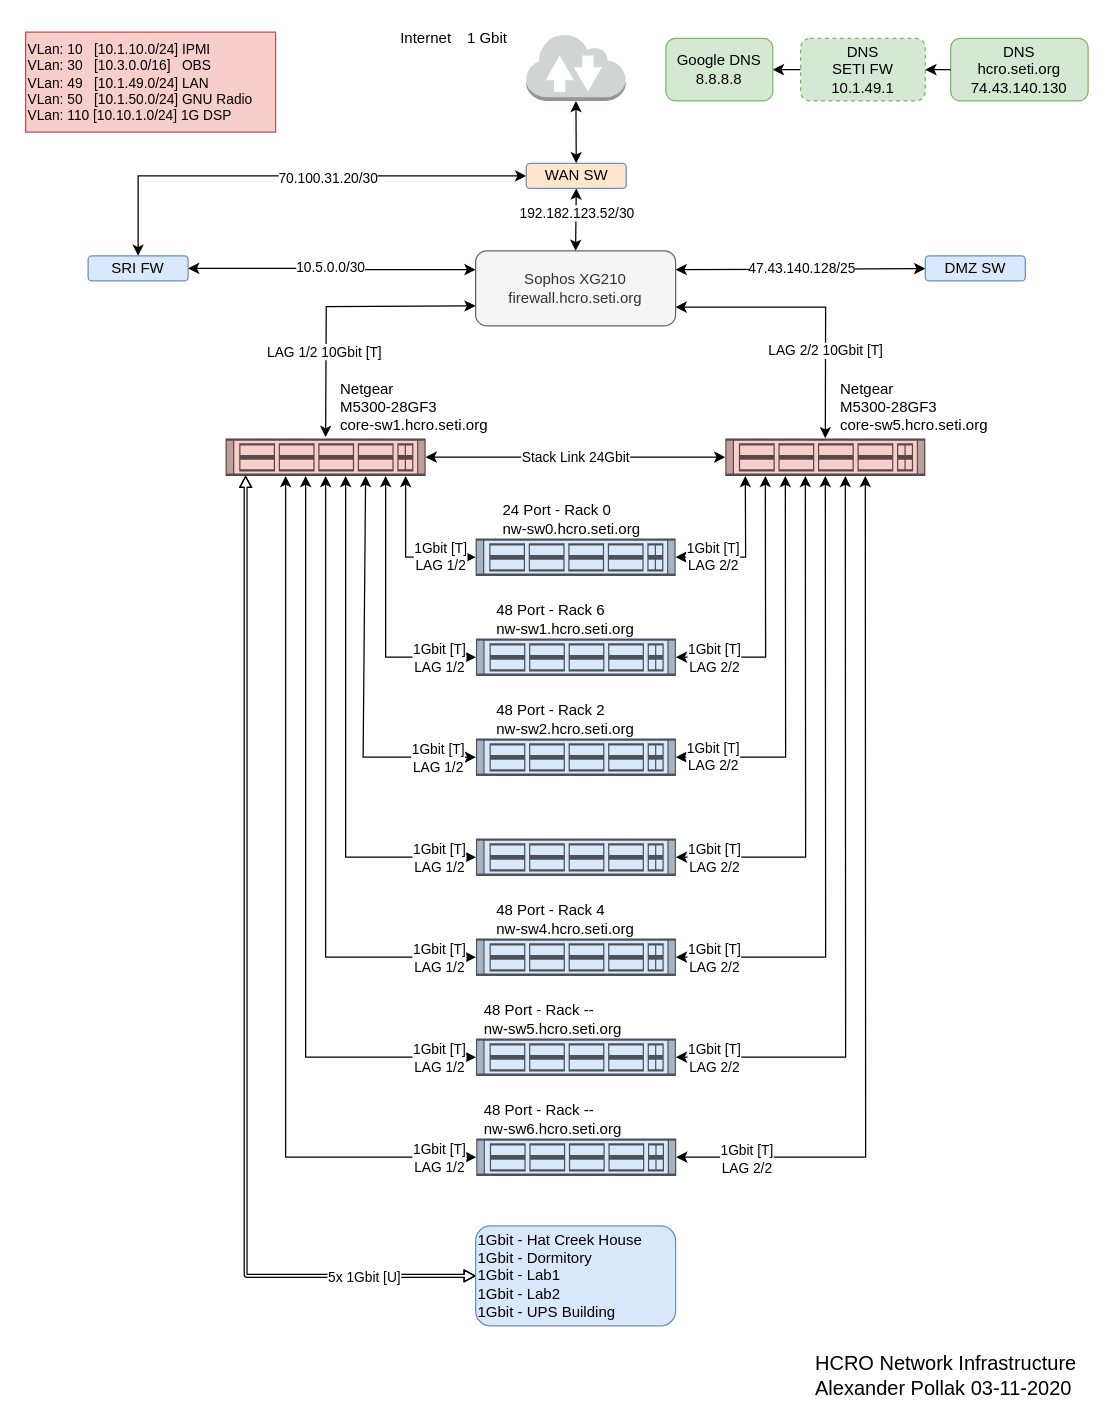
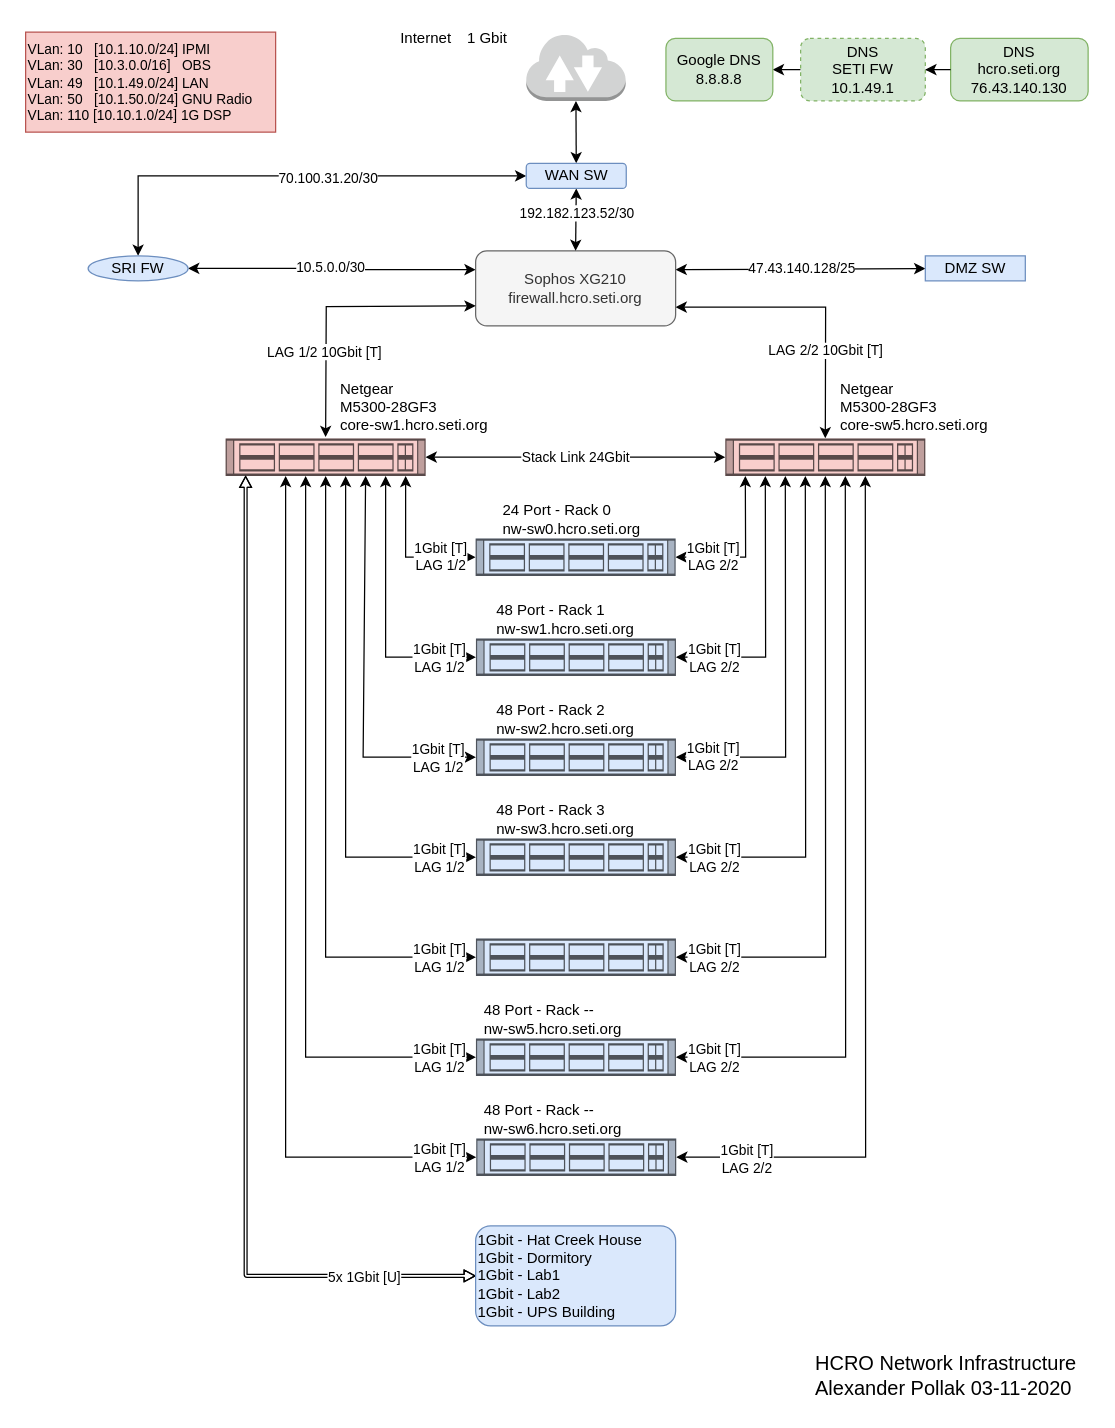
- <mxCell id="20" value="DNS&lt;br&gt;hcro.seti.org&lt;br&gt;74.43.140.130" style="rounded=1;whiteSpace=wrap;html=1;fillColor=#d5e8d4;strokeColor=#82b366;" parent="1" vertex="1"><mxGeometry x="760" y="30" width="110" height="50" as="geometry" /></mxCell>
+ <mxCell id="20" value="DNS&lt;br&gt;hcro.seti.org&lt;br&gt;76.43.140.130" style="rounded=1;whiteSpace=wrap;html=1;fillColor=#d5e8d4;strokeColor=#82b366;" parent="1" vertex="1"><mxGeometry x="760" y="30" width="110" height="50" as="geometry" /></mxCell>
- <mxCell id="75" value="WAN SW" style="rounded=1;whiteSpace=wrap;html=1;fillColor=#ffe6cc;strokeColor=#6c8ebf;" parent="1" vertex="1"><mxGeometry x="420.5" y="130" width="80" height="20" as="geometry" /></mxCell>
+ <mxCell id="75" value="WAN SW" style="rounded=1;whiteSpace=wrap;html=1;fillColor=#dae8fc;strokeColor=#6c8ebf;" parent="1" vertex="1"><mxGeometry x="420.5" y="130" width="80" height="20" as="geometry" /></mxCell>
- <mxCell id="15" value="SRI FW" style="rounded=1;whiteSpace=wrap;html=1;fillColor=#dae8fc;strokeColor=#6c8ebf;" parent="1" vertex="1"><mxGeometry x="70" y="204" width="80" height="20" as="geometry" /></mxCell>
+ <mxCell id="15" value="SRI FW" style="ellipse;whiteSpace=wrap;html=1;fillColor=#dae8fc;strokeColor=#6c8ebf;" parent="1" vertex="1"><mxGeometry x="70" y="204" width="80" height="20" as="geometry" /></mxCell>
- <mxCell id="46" value="DMZ SW" style="rounded=1;whiteSpace=wrap;html=1;fillColor=#dae8fc;strokeColor=#6c8ebf;" parent="1" vertex="1"><mxGeometry x="739.75" y="204" width="80" height="20" as="geometry" /></mxCell>
+ <mxCell id="46" value="DMZ SW" style="whiteSpace=wrap;html=1;fillColor=#dae8fc;strokeColor=#6c8ebf;rounded=0;" parent="1" vertex="1"><mxGeometry x="739.75" y="204" width="80" height="20" as="geometry" /></mxCell>
- <mxCell id="63" value="48 Port - Rack 6&lt;br&gt;nw-sw1.hcro.seti.org" style="text;html=1;align=left;verticalAlign=middle;resizable=0;points=[];autosize=1;" parent="1" vertex="1"><mxGeometry x="395" y="480" width="130" height="30" as="geometry" /></mxCell>
+ <mxCell id="63" value="48 Port - Rack 1&lt;br&gt;nw-sw1.hcro.seti.org" style="text;html=1;align=left;verticalAlign=middle;resizable=0;points=[];autosize=1;" parent="1" vertex="1"><mxGeometry x="395" y="480" width="130" height="30" as="geometry" /></mxCell>
+ <mxCell id="65" value="48 Port - Rack 3&lt;br&gt;nw-sw3.hcro.seti.org" style="text;html=1;align=left;verticalAlign=middle;resizable=0;points=[];autosize=1;" parent="1" vertex="1"><mxGeometry x="395" y="640" width="130" height="30" as="geometry" /></mxCell>
- <mxCell id="67" value="48 Port - Rack 4&lt;br&gt;nw-sw4.hcro.seti.org" style="text;html=1;align=left;verticalAlign=middle;resizable=0;points=[];autosize=1;" parent="1" vertex="1"><mxGeometry x="395" y="720" width="130" height="30" as="geometry" /></mxCell>
